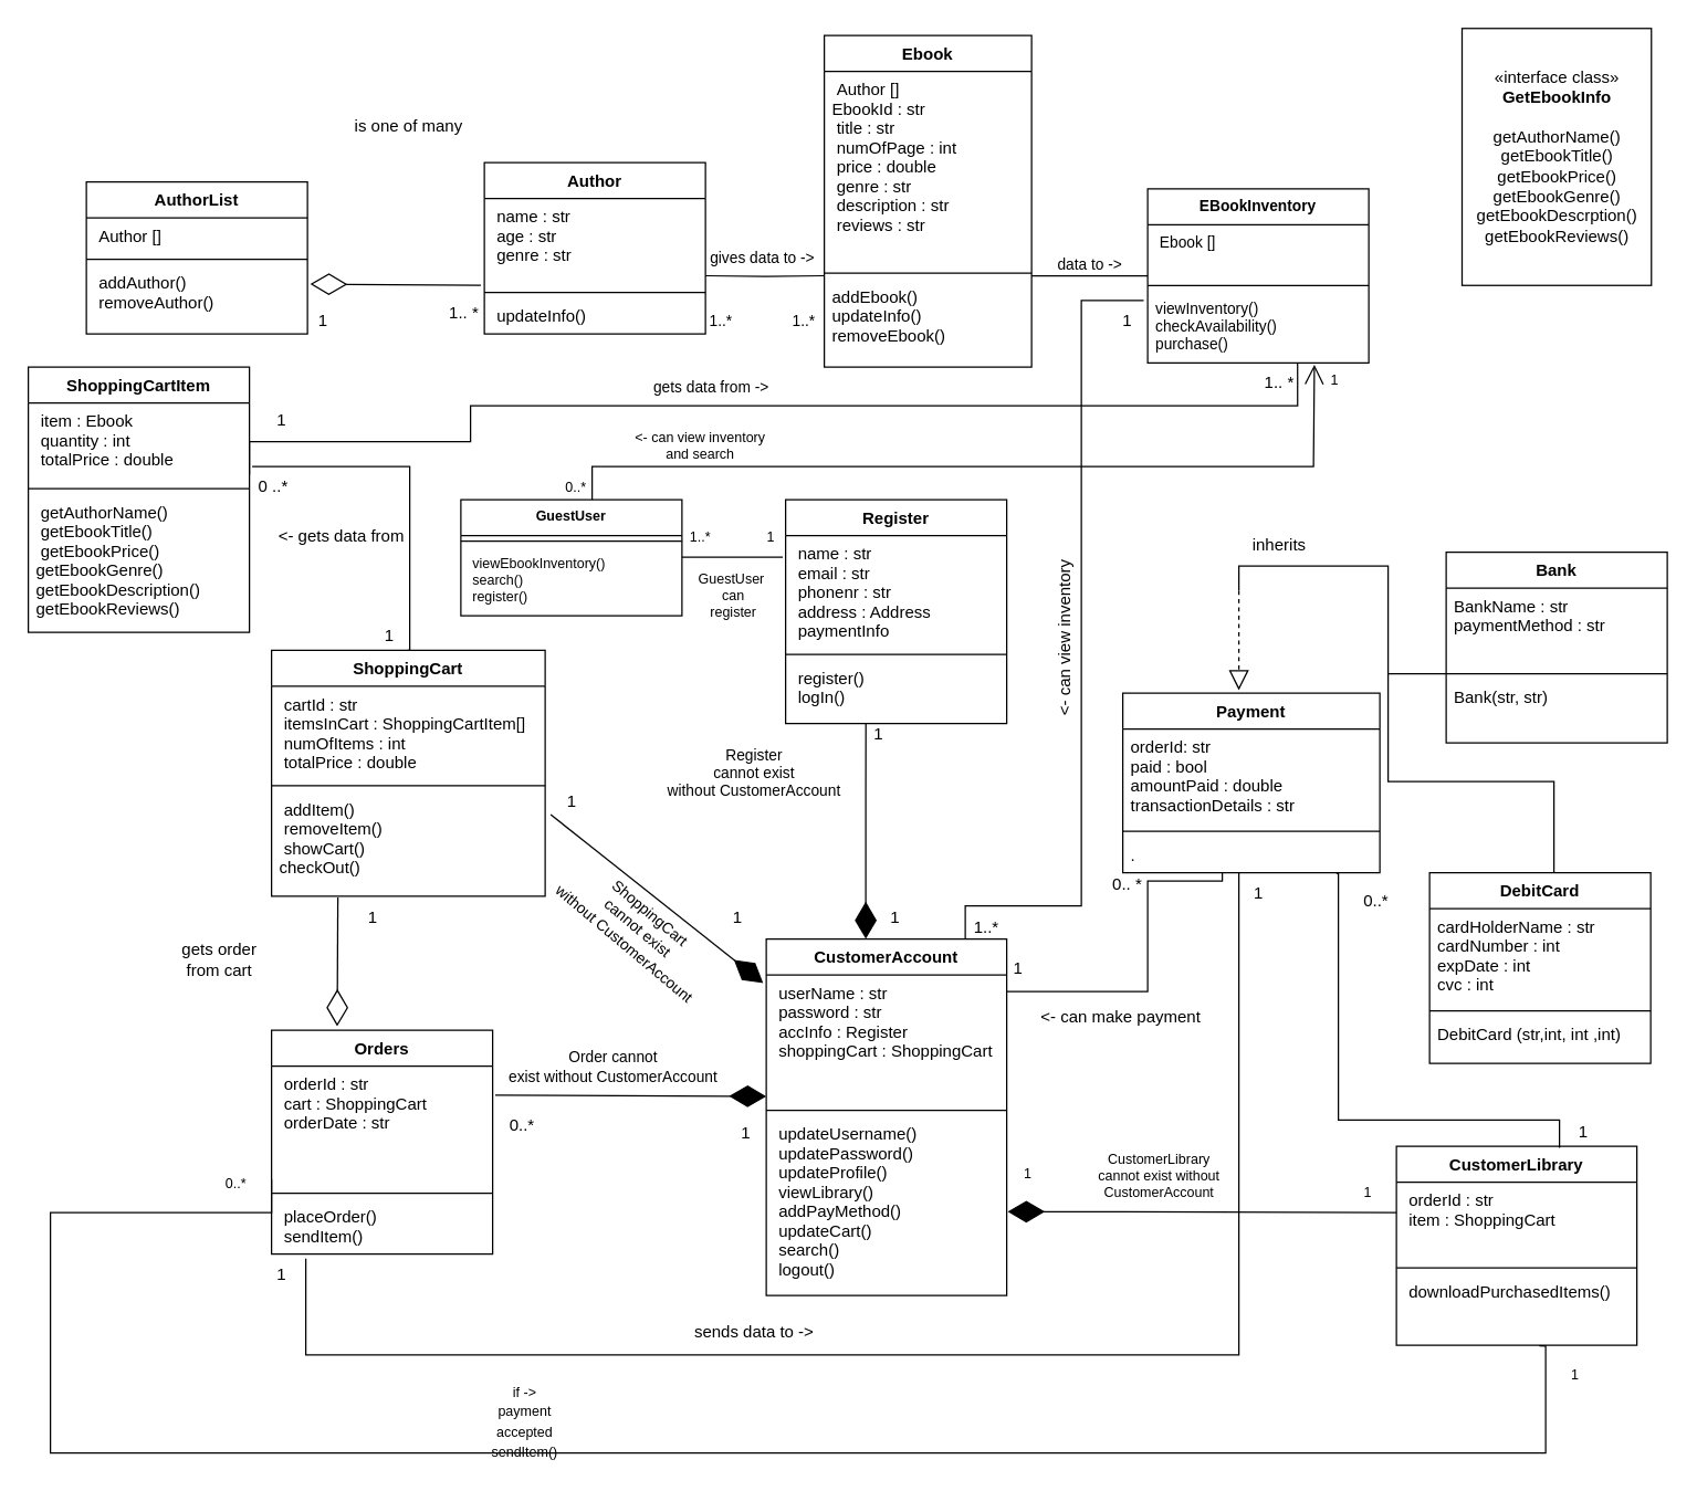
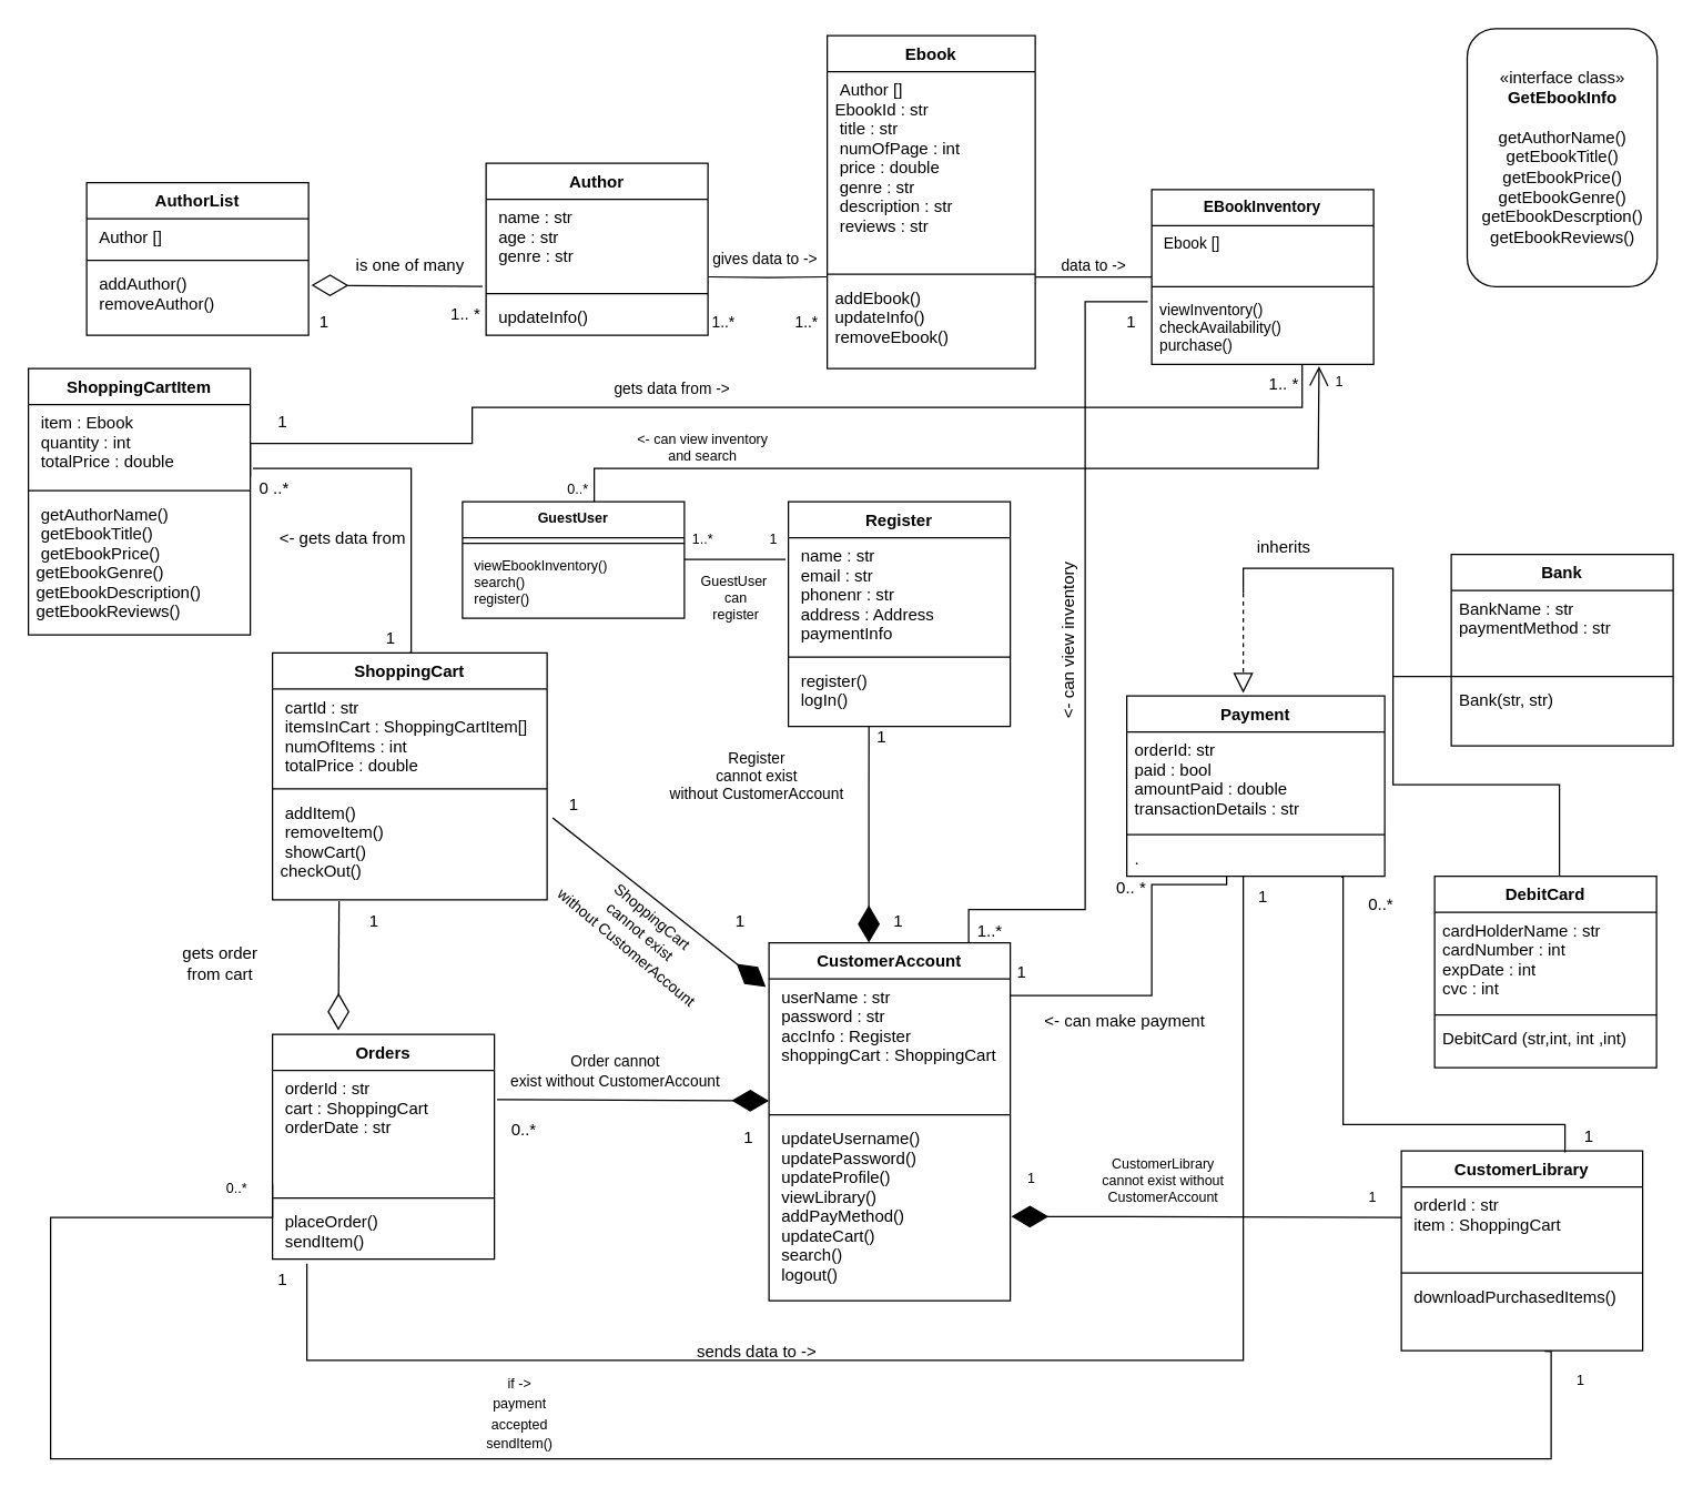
- <mxCell id="15" value="is one of many" style="text;html=1;align=center;verticalAlign=middle;resizable=0;points=[];autosize=1;strokeColor=none;fillColor=none;" parent="1" vertex="1"><mxGeometry x="244" y="76" width="102" height="30" as="geometry" /></mxCell>
+ <mxCell id="15" value="is one of many" style="text;html=1;align=center;verticalAlign=middle;resizable=0;points=[];autosize=1;strokeColor=none;fillColor=none;" parent="1" vertex="1"><mxGeometry x="244" y="176" width="102" height="30" as="geometry" /></mxCell>
- <mxCell id="81" value="«interface class»&lt;br&gt;&lt;b&gt;GetEbookInfo&lt;/b&gt;&lt;br&gt;&lt;br&gt;getAuthorName()&lt;br&gt;getEbookTitle()&lt;br&gt;getEbookPrice()&lt;br&gt;getEbookGenre()&lt;br&gt;getEbookDescrption()&lt;br&gt;getEbookReviews()" style="html=1;" parent="1" vertex="1"><mxGeometry x="1057.5" y="20" width="137" height="186" as="geometry" /></mxCell>
+ <mxCell id="81" value="«interface class»&lt;br&gt;&lt;b&gt;GetEbookInfo&lt;/b&gt;&lt;br&gt;&lt;br&gt;getAuthorName()&lt;br&gt;getEbookTitle()&lt;br&gt;getEbookPrice()&lt;br&gt;getEbookGenre()&lt;br&gt;getEbookDescrption()&lt;br&gt;getEbookReviews()" style="html=1;rounded=1;" parent="1" vertex="1"><mxGeometry x="1057.5" y="20" width="137" height="186" as="geometry" /></mxCell>
- <mxCell id="94" value="gets data from -&amp;gt;" style="text;html=1;align=center;verticalAlign=middle;resizable=0;points=[];autosize=1;strokeColor=none;fillColor=none;fontSize=11;" parent="1" vertex="1"><mxGeometry x="460" y="265" width="108" height="30" as="geometry" /></mxCell>
+ <mxCell id="94" value="gets data from -&amp;gt;" style="text;html=1;align=center;verticalAlign=middle;resizable=0;points=[];autosize=1;strokeColor=none;fillColor=none;fontSize=11;" parent="1" vertex="1"><mxGeometry x="430" y="265" width="108" height="30" as="geometry" /></mxCell>
- <mxCell id="97" value="&lt;font style=&quot;font-size: 12px;&quot;&gt;sends data to -&amp;gt;&lt;/font&gt;" style="text;html=1;align=center;verticalAlign=middle;resizable=0;points=[];autosize=1;strokeColor=none;fillColor=none;fontSize=11;" parent="1" vertex="1"><mxGeometry x="491" y="949" width="108" height="30" as="geometry" /></mxCell>
+ <mxCell id="97" value="&lt;font style=&quot;font-size: 12px;&quot;&gt;sends data to -&amp;gt;&lt;/font&gt;" style="text;html=1;align=center;verticalAlign=middle;resizable=0;points=[];autosize=1;strokeColor=none;fillColor=none;fontSize=11;" parent="1" vertex="1"><mxGeometry x="491" y="959" width="108" height="30" as="geometry" /></mxCell>
- <mxCell id="107" value="&lt;font style=&quot;font-size: 10px;&quot;&gt;if -&amp;gt;&lt;br&gt;payment&lt;br&gt;accepted&lt;br&gt;sendItem()&lt;br&gt;&lt;/font&gt;" style="text;html=1;align=center;verticalAlign=middle;resizable=0;points=[];autosize=1;strokeColor=none;fillColor=none;" parent="1" vertex="1"><mxGeometry x="343" y="989" width="72" height="78" as="geometry" /></mxCell>
+ <mxCell id="107" value="&lt;font style=&quot;font-size: 10px;&quot;&gt;if -&amp;gt;&lt;br&gt;payment&lt;br&gt;accepted&lt;br&gt;sendItem()&lt;br&gt;&lt;/font&gt;" style="text;html=1;align=center;verticalAlign=middle;resizable=0;points=[];autosize=1;strokeColor=none;fillColor=none;" parent="1" vertex="1"><mxGeometry x="338" y="979" width="72" height="78" as="geometry" /></mxCell>
